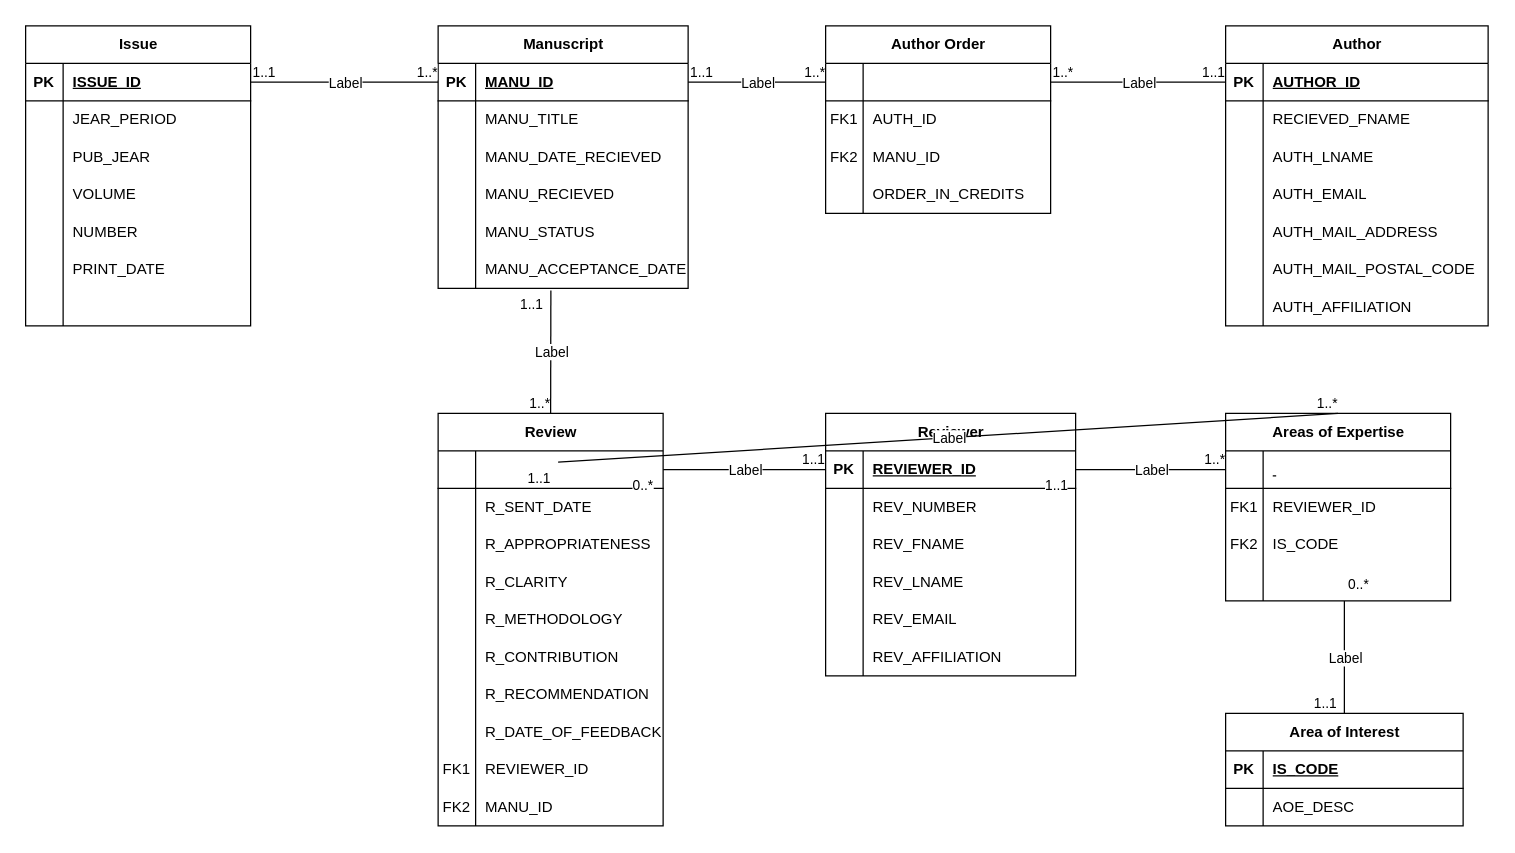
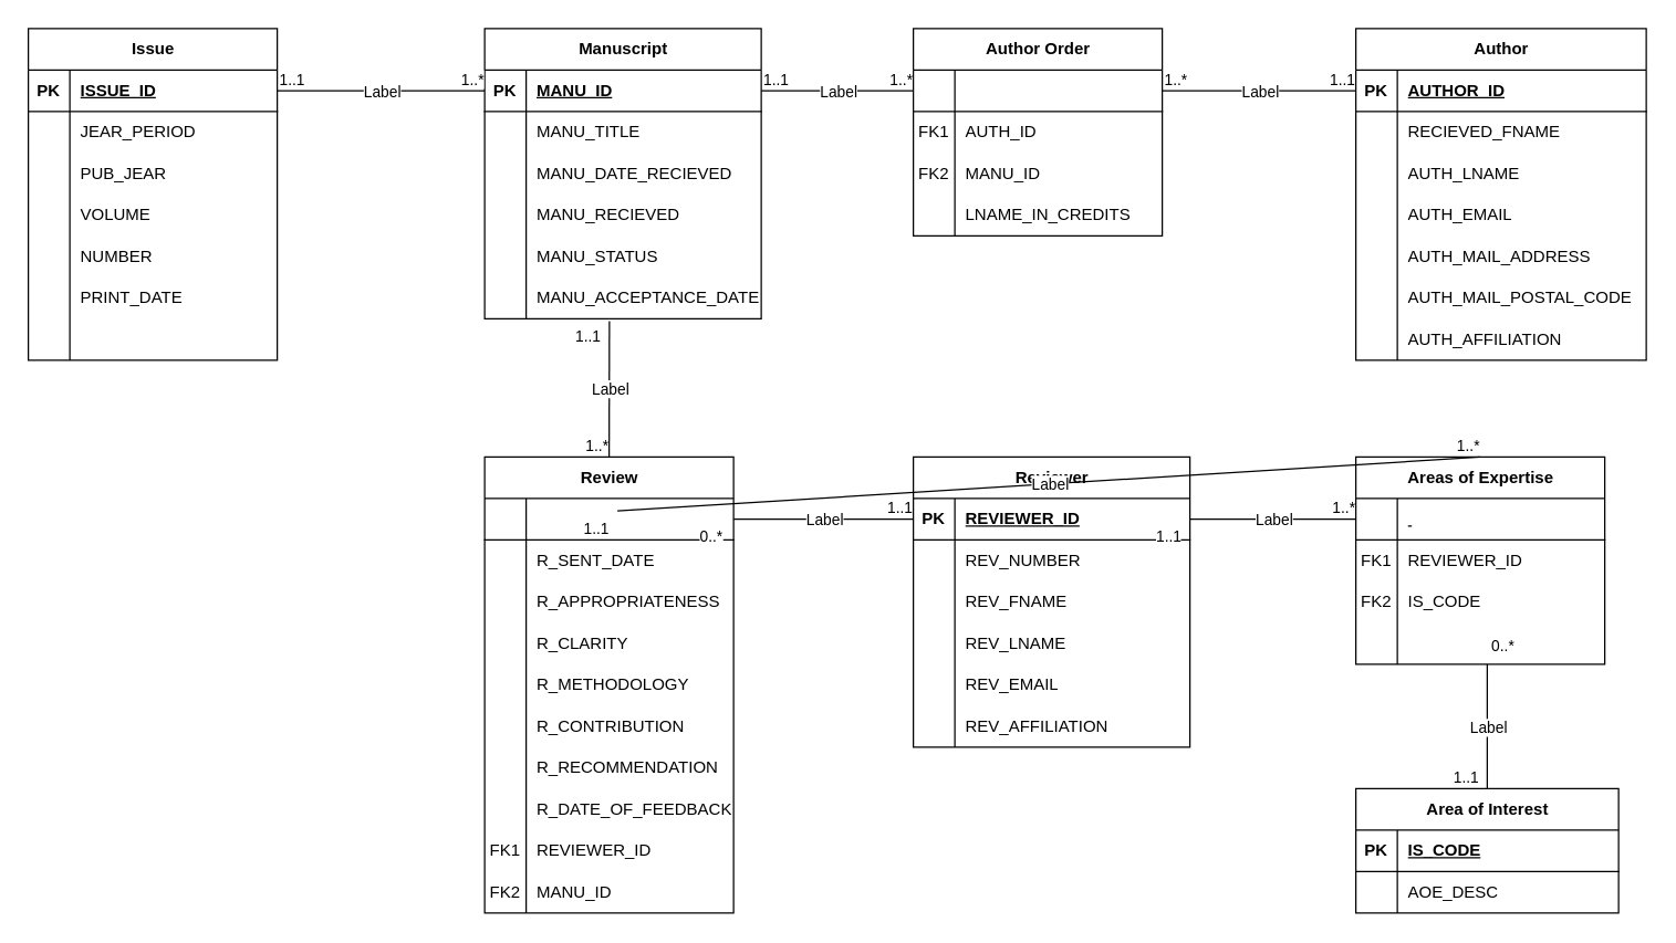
- <mxCell id="59" value="ORDER_IN_CREDITS" style="shape=partialRectangle;connectable=0;fillColor=none;top=0;left=0;bottom=0;right=0;align=left;spacingLeft=6;overflow=hidden;whiteSpace=wrap;html=1;" vertex="1" parent="57"><mxGeometry x="30" width="150" height="30" as="geometry"><mxRectangle width="150" height="30" as="alternateBounds" /></mxGeometry></mxCell>
+ <mxCell id="59" value="LNAME_IN_CREDITS" style="shape=partialRectangle;connectable=0;fillColor=none;top=0;left=0;bottom=0;right=0;align=left;spacingLeft=6;overflow=hidden;whiteSpace=wrap;html=1;" vertex="1" parent="57"><mxGeometry x="30" width="150" height="30" as="geometry"><mxRectangle width="150" height="30" as="alternateBounds" /></mxGeometry></mxCell>
